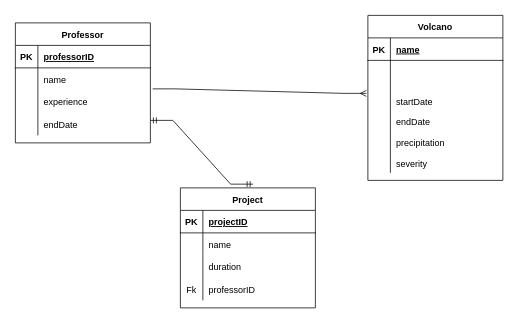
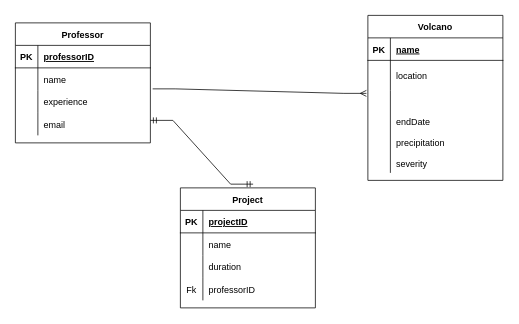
+ <mxCell id="21" value="location" style="shape=partialRectangle;connectable=0;fillColor=none;top=0;left=0;bottom=0;right=0;align=left;spacingLeft=6;overflow=hidden;" vertex="1" parent="19"><mxGeometry x="30" width="150" height="40" as="geometry"><mxRectangle width="150" height="40" as="alternateBounds" /></mxGeometry></mxCell>
- <mxCell id="24" value="startDate" style="shape=partialRectangle;connectable=0;fillColor=none;top=0;left=0;bottom=0;right=0;align=left;spacingLeft=6;overflow=hidden;" vertex="1" parent="22"><mxGeometry x="30" width="150" height="30" as="geometry"><mxRectangle width="150" height="30" as="alternateBounds" /></mxGeometry></mxCell>
- <mxCell id="14" value="endDate" style="shape=partialRectangle;connectable=0;fillColor=none;top=0;left=0;bottom=0;right=0;align=left;spacingLeft=6;overflow=hidden;" vertex="1" parent="12"><mxGeometry x="30" width="150" height="30" as="geometry"><mxRectangle width="150" height="30" as="alternateBounds" /></mxGeometry></mxCell>
+ <mxCell id="14" value="email" style="shape=partialRectangle;connectable=0;fillColor=none;top=0;left=0;bottom=0;right=0;align=left;spacingLeft=6;overflow=hidden;" vertex="1" parent="12"><mxGeometry x="30" width="150" height="30" as="geometry"><mxRectangle width="150" height="30" as="alternateBounds" /></mxGeometry></mxCell>
